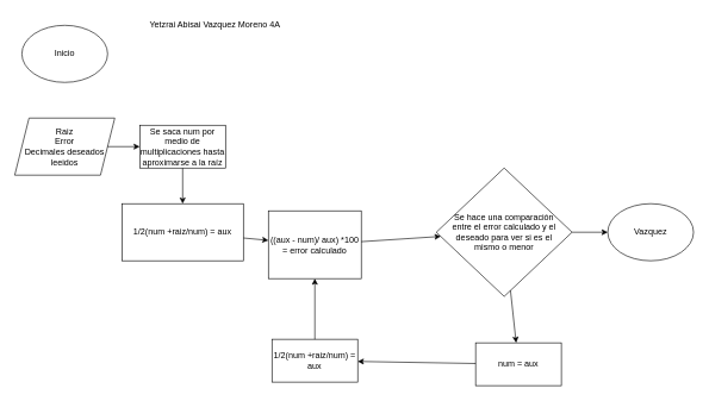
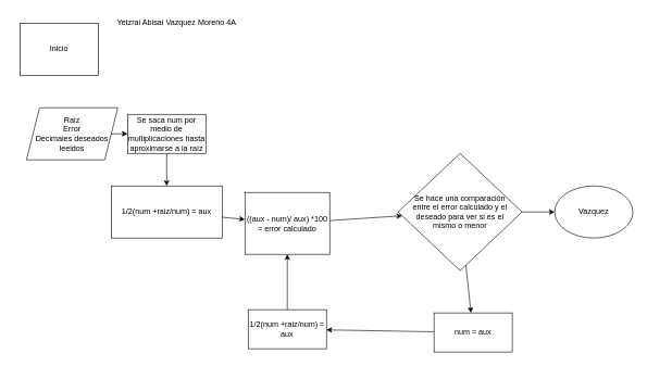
- <mxCell id="11" value="Yetzrai Abisai Vazquez Moreno 4A" style="text;html=1;align=center;verticalAlign=middle;resizable=0;points=[];autosize=1;strokeColor=none;fillColor=none;" vertex="1" parent="1"><mxGeometry x="195" y="20" width="210" height="30" as="geometry" /></mxCell>
+ <mxCell id="11" value="Yetzrai Abisai Vazquez Moreno 4A" style="text;html=1;align=center;verticalAlign=middle;resizable=0;points=[];autosize=1;strokeColor=none;fillColor=none;" vertex="1" parent="1"><mxGeometry x="165" y="20" width="210" height="30" as="geometry" /></mxCell>
- <mxCell id="2" value="Inicio" style="ellipse;whiteSpace=wrap;html=1;" vertex="1" parent="1"><mxGeometry x="30" y="35" width="120" height="80" as="geometry" /></mxCell>
+ <mxCell id="2" value="Inicio" style="whiteSpace=wrap;html=1;rounded=0;" vertex="1" parent="1"><mxGeometry x="30" y="35" width="120" height="80" as="geometry" /></mxCell>
- <mxCell id="3" value="Raiz&lt;br&gt;Error&lt;br&gt;Decimales deseados&lt;br&gt;leeidos" style="shape=parallelogram;perimeter=parallelogramPerimeter;whiteSpace=wrap;html=1;fixedSize=1;" vertex="1" parent="1"><mxGeometry x="20" y="165" width="140" height="80" as="geometry" /></mxCell>
+ <mxCell id="3" value="Raiz&lt;br&gt;Error&lt;br&gt;Decimales deseados&lt;br&gt;leeidos" style="shape=parallelogram;perimeter=parallelogramPerimeter;whiteSpace=wrap;html=1;fixedSize=1;" vertex="1" parent="1"><mxGeometry x="40" y="165" width="140" height="80" as="geometry" /></mxCell>
